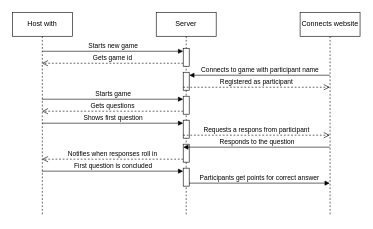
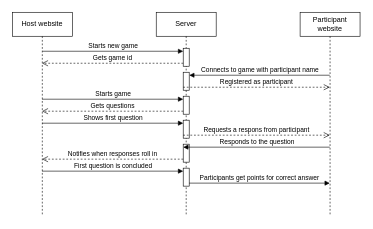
- <mxCell id="2" value="Host with" style="shape=umlLifeline;perimeter=lifelinePerimeter;whiteSpace=wrap;html=1;container=0;dropTarget=0;collapsible=0;recursiveResize=0;outlineConnect=0;portConstraint=eastwest;newEdgeStyle={&quot;edgeStyle&quot;:&quot;elbowEdgeStyle&quot;,&quot;elbow&quot;:&quot;vertical&quot;,&quot;curved&quot;:0,&quot;rounded&quot;:0};" parent="1" vertex="1"><mxGeometry x="20" y="20" width="100" height="340" as="geometry" /></mxCell>
+ <mxCell id="2" value="Host website" style="shape=umlLifeline;perimeter=lifelinePerimeter;whiteSpace=wrap;html=1;container=0;dropTarget=0;collapsible=0;recursiveResize=0;outlineConnect=0;portConstraint=eastwest;newEdgeStyle={&quot;edgeStyle&quot;:&quot;elbowEdgeStyle&quot;,&quot;elbow&quot;:&quot;vertical&quot;,&quot;curved&quot;:0,&quot;rounded&quot;:0};" parent="1" vertex="1"><mxGeometry x="20" y="20" width="100" height="340" as="geometry" /></mxCell>
- <mxCell id="10" value="Connects website" style="shape=umlLifeline;perimeter=lifelinePerimeter;whiteSpace=wrap;html=1;container=0;dropTarget=0;collapsible=0;recursiveResize=0;outlineConnect=0;portConstraint=eastwest;newEdgeStyle={&quot;edgeStyle&quot;:&quot;elbowEdgeStyle&quot;,&quot;elbow&quot;:&quot;vertical&quot;,&quot;curved&quot;:0,&quot;rounded&quot;:0};" vertex="1" parent="1"><mxGeometry x="500" y="20" width="100" height="340" as="geometry" /></mxCell>
+ <mxCell id="10" value="Participant website" style="shape=umlLifeline;perimeter=lifelinePerimeter;whiteSpace=wrap;html=1;container=0;dropTarget=0;collapsible=0;recursiveResize=0;outlineConnect=0;portConstraint=eastwest;newEdgeStyle={&quot;edgeStyle&quot;:&quot;elbowEdgeStyle&quot;,&quot;elbow&quot;:&quot;vertical&quot;,&quot;curved&quot;:0,&quot;rounded&quot;:0};" vertex="1" parent="1"><mxGeometry x="500" y="20" width="100" height="340" as="geometry" /></mxCell>
